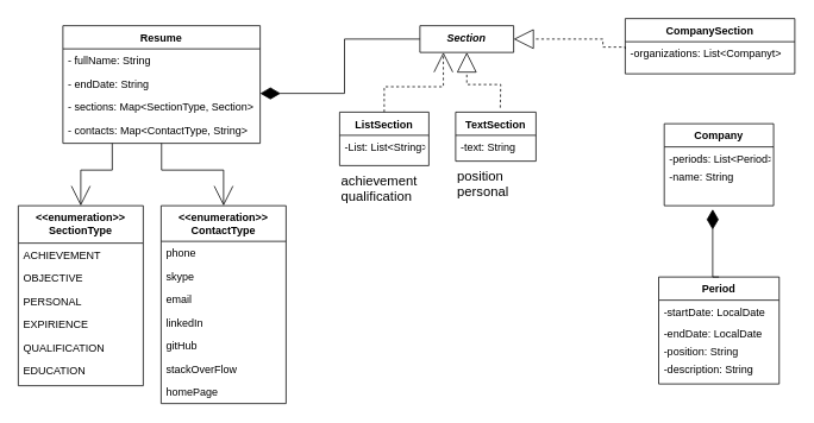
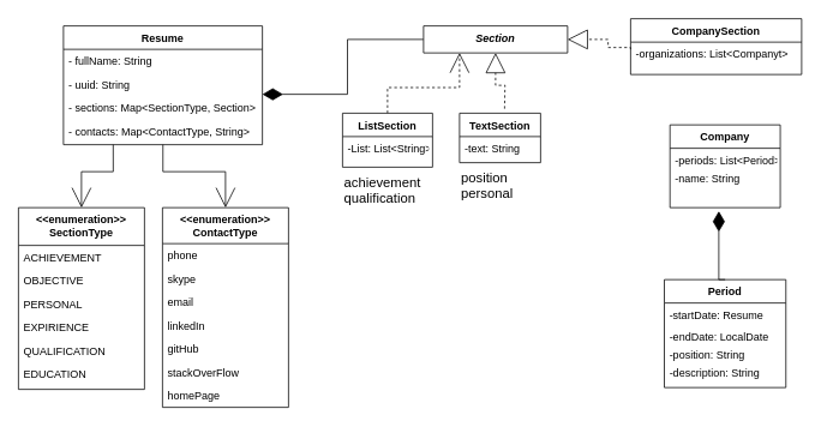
- <mxCell id="33" value="Section" style="swimlane;fontStyle=3;align=center;verticalAlign=top;childLayout=stackLayout;horizontal=1;startSize=41;horizontalStack=0;resizeParent=1;resizeLast=0;collapsible=1;marginBottom=0;rounded=0;shadow=0;strokeWidth=1;" parent="1" vertex="1"><mxGeometry x="470" y="28" width="105" height="30" as="geometry"><mxRectangle x="550" y="140" width="160" height="26" as="alternateBounds" /></mxGeometry></mxCell>
+ <mxCell id="33" value="Section" style="swimlane;fontStyle=3;align=center;verticalAlign=top;childLayout=stackLayout;horizontal=1;startSize=41;horizontalStack=0;resizeParent=1;resizeLast=0;collapsible=1;marginBottom=0;rounded=0;shadow=0;strokeWidth=1;" parent="1" vertex="1"><mxGeometry x="470" y="28" width="160" height="30" as="geometry"><mxRectangle x="550" y="140" width="160" height="26" as="alternateBounds" /></mxGeometry></mxCell>
- <mxCell id="4" value="- endDate: String" style="text;align=left;verticalAlign=top;spacingLeft=4;spacingRight=4;overflow=hidden;rotatable=0;points=[[0,0.5],[1,0.5]];portConstraint=eastwest;" parent="2" vertex="1"><mxGeometry y="52" width="221" height="26" as="geometry" /></mxCell>
+ <mxCell id="4" value="- uuid: String" style="text;align=left;verticalAlign=top;spacingLeft=4;spacingRight=4;overflow=hidden;rotatable=0;points=[[0,0.5],[1,0.5]];portConstraint=eastwest;" parent="2" vertex="1"><mxGeometry y="52" width="221" height="26" as="geometry" /></mxCell>
- <mxCell id="42" value="-startDate: LocalDate&#10;" style="text;align=left;verticalAlign=top;spacingLeft=4;spacingRight=4;overflow=hidden;rotatable=0;points=[[0,0.5],[1,0.5]];portConstraint=eastwest;rounded=0;shadow=0;html=0;" parent="41" vertex="1"><mxGeometry y="26" width="135" height="24" as="geometry" /></mxCell>
+ <mxCell id="42" value="-startDate: Resume&#10;" style="text;align=left;verticalAlign=top;spacingLeft=4;spacingRight=4;overflow=hidden;rotatable=0;points=[[0,0.5],[1,0.5]];portConstraint=eastwest;rounded=0;shadow=0;html=0;" parent="41" vertex="1"><mxGeometry y="26" width="135" height="24" as="geometry" /></mxCell>
